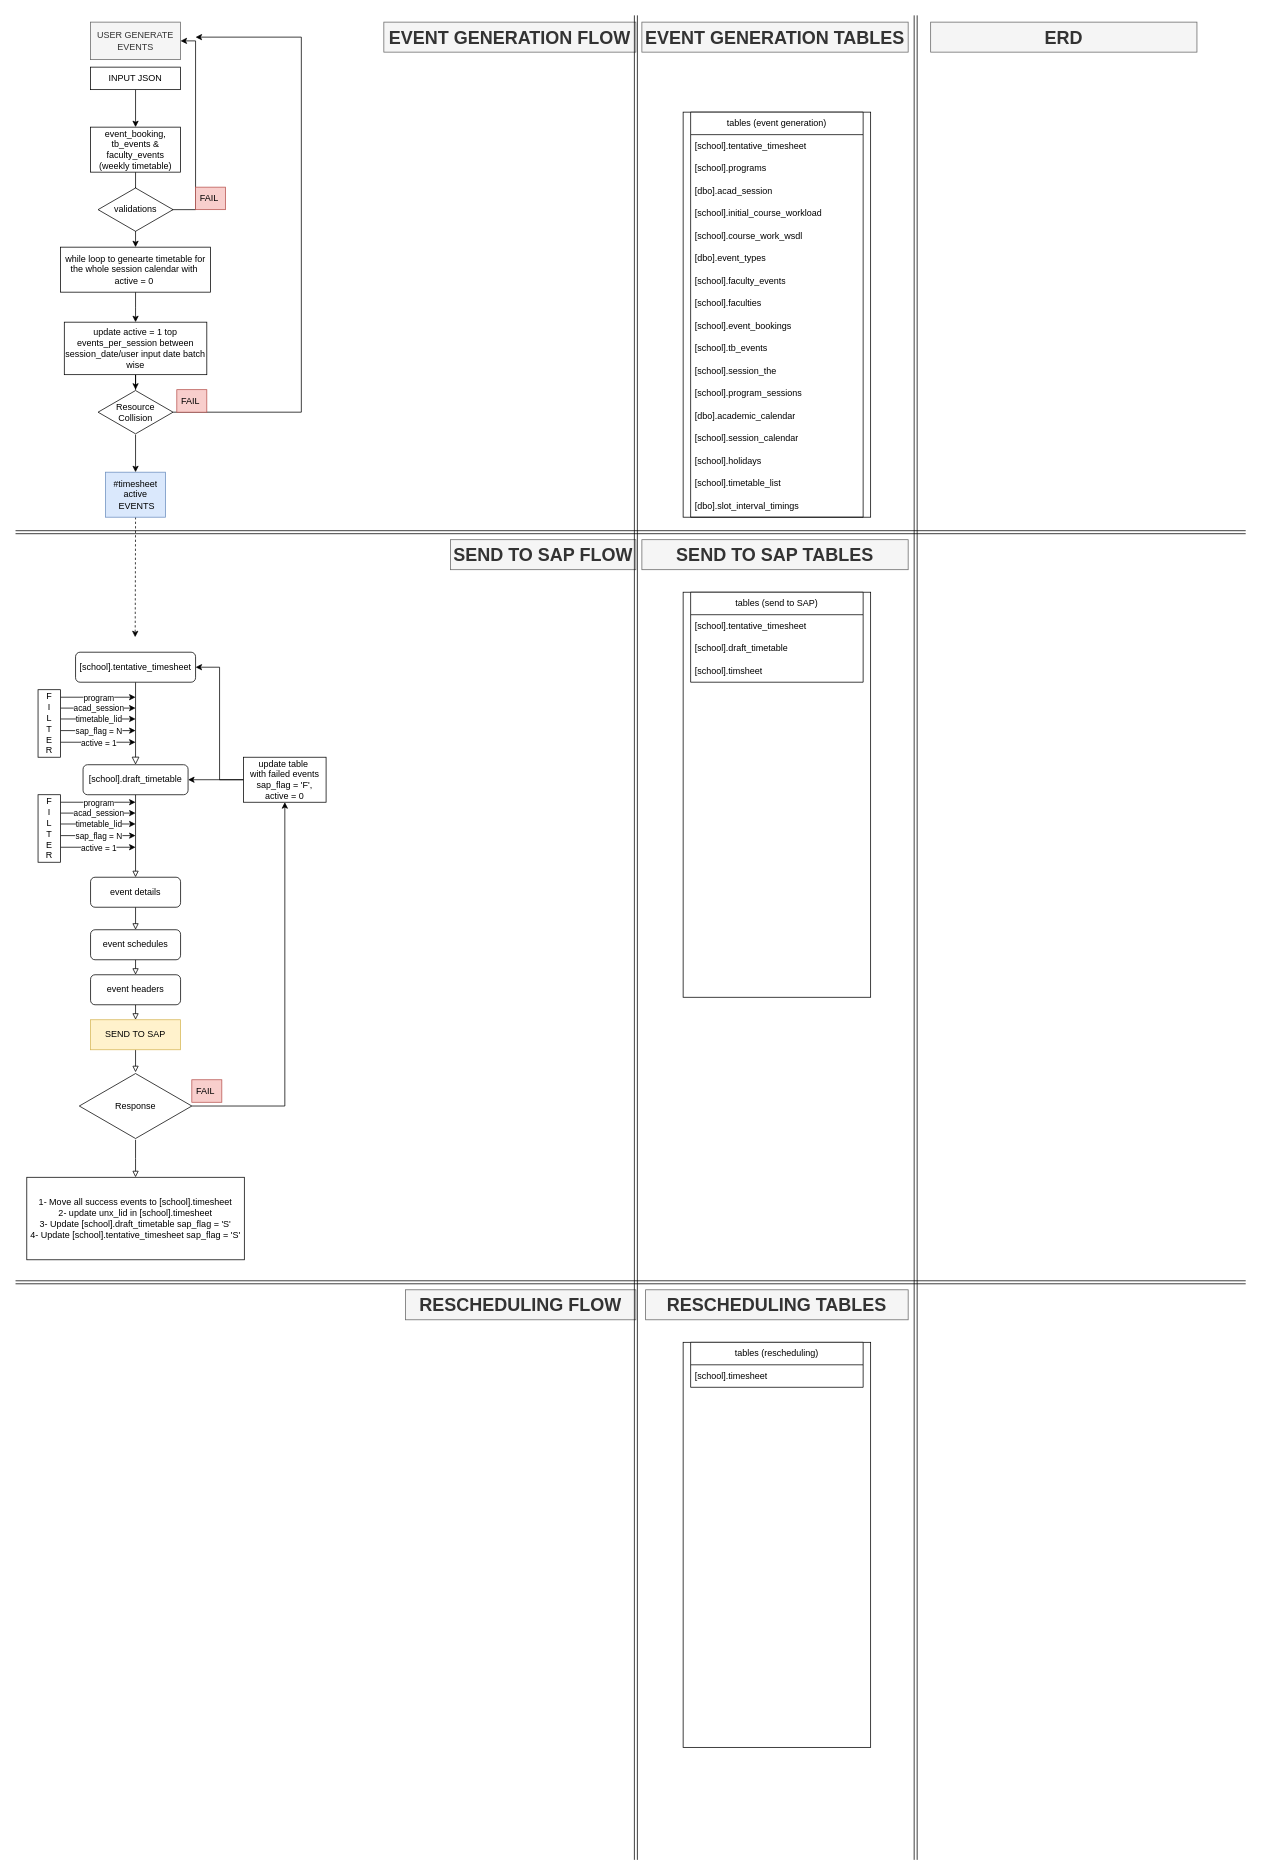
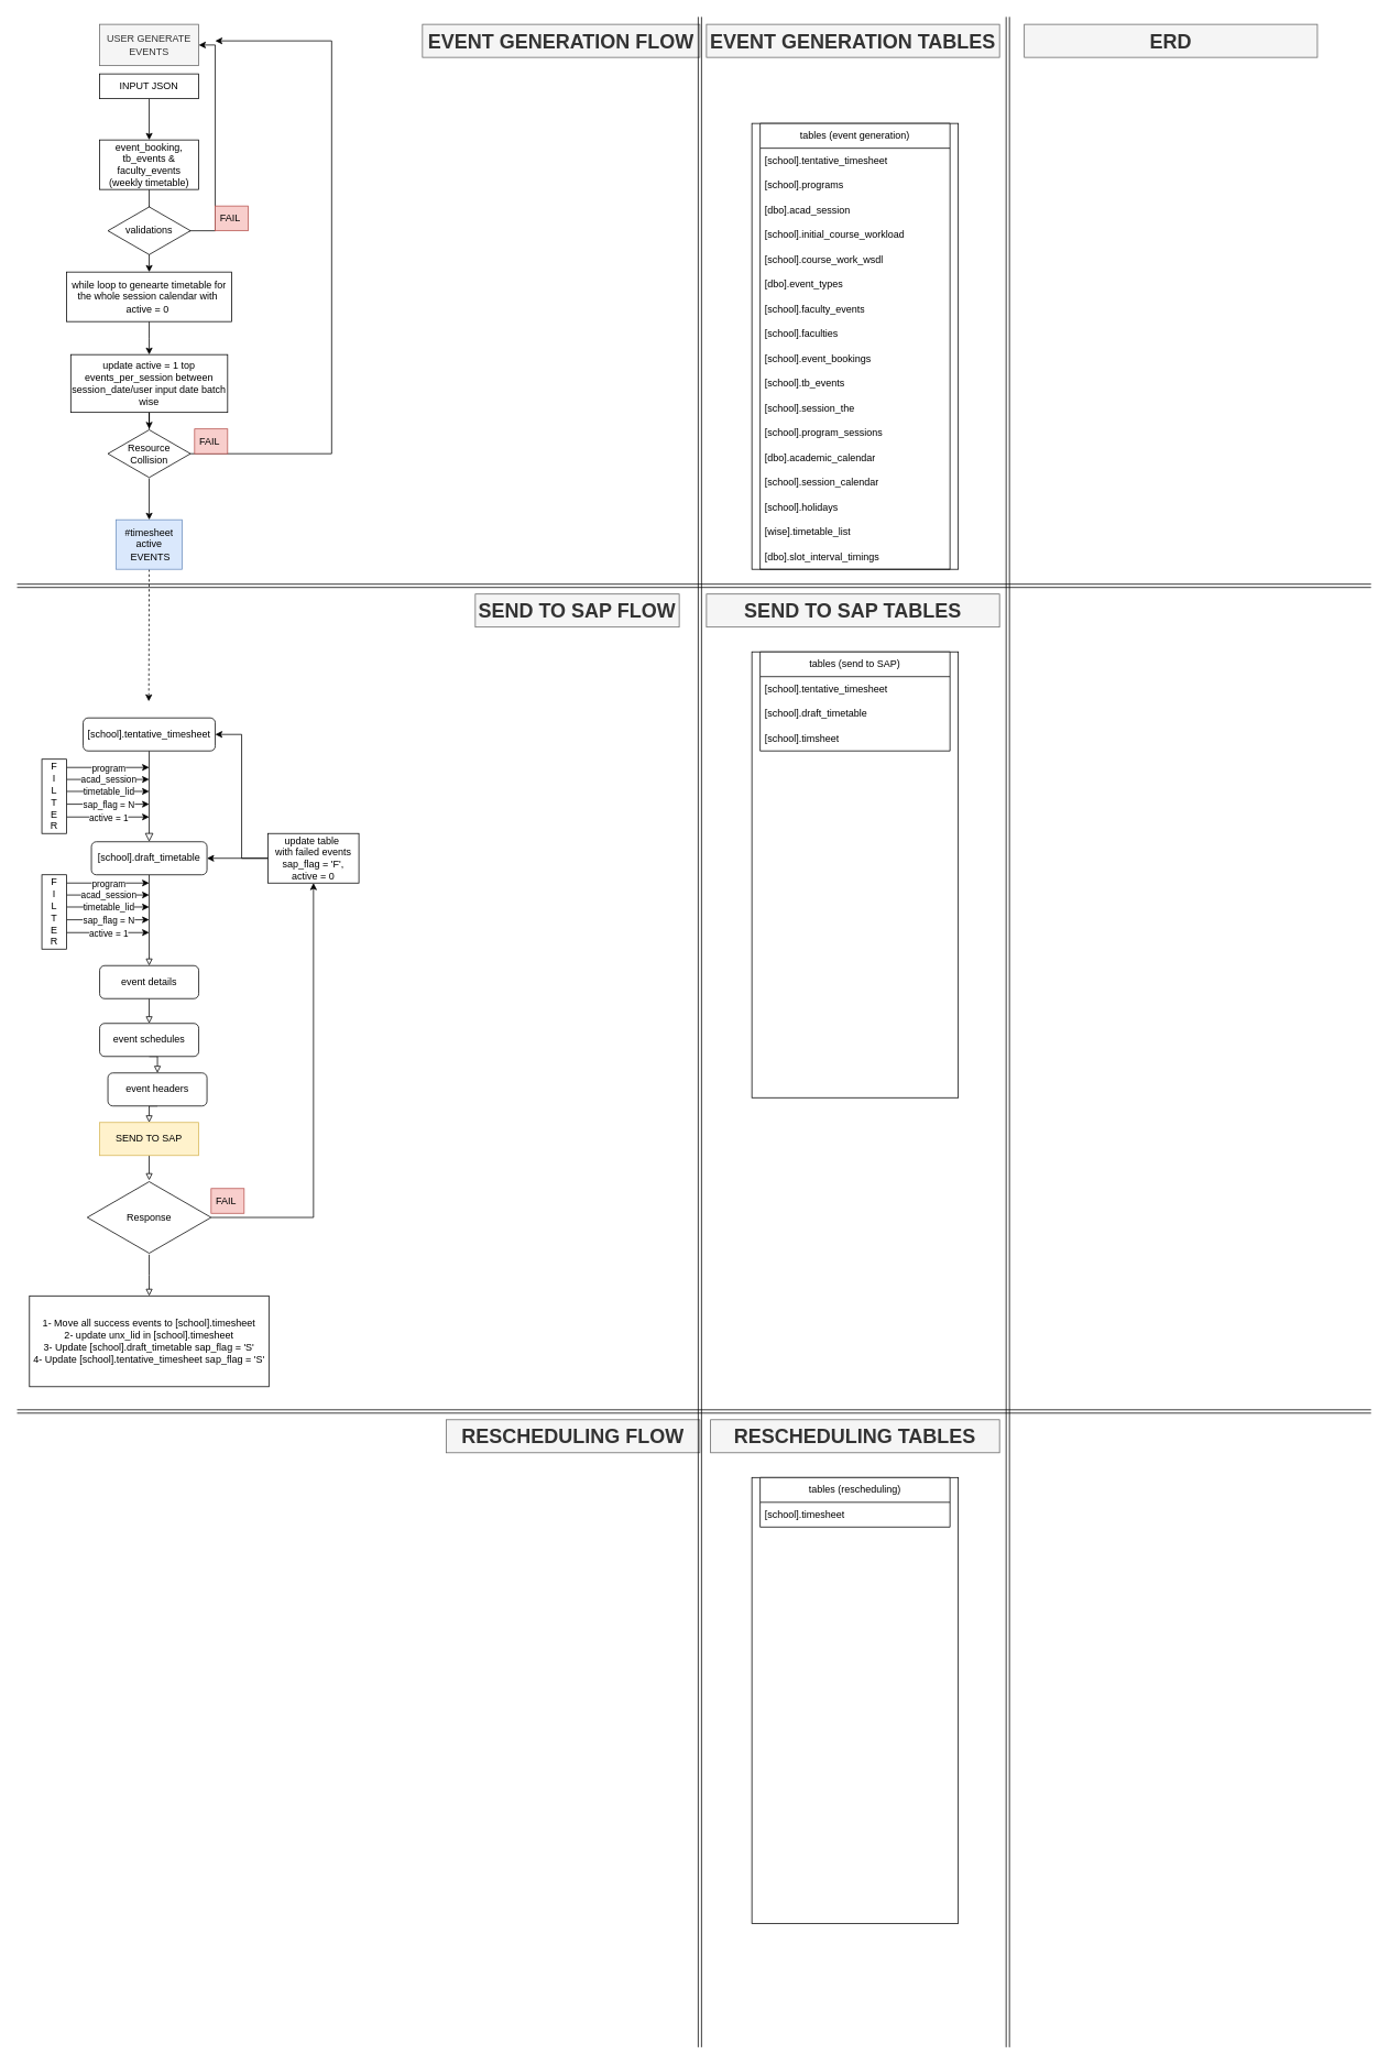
- <mxCell id="67" value="[school].timetable_list" style="text;strokeColor=none;fillColor=none;align=left;verticalAlign=middle;spacingLeft=4;spacingRight=4;overflow=hidden;points=[[0,0.5],[1,0.5]];portConstraint=eastwest;rotatable=0;whiteSpace=wrap;html=1;" vertex="1" parent="51"><mxGeometry y="480" width="230" height="30" as="geometry" /></mxCell>
+ <mxCell id="67" value="[wise].timetable_list" style="text;strokeColor=none;fillColor=none;align=left;verticalAlign=middle;spacingLeft=4;spacingRight=4;overflow=hidden;points=[[0,0.5],[1,0.5]];portConstraint=eastwest;rotatable=0;whiteSpace=wrap;html=1;" vertex="1" parent="51"><mxGeometry y="480" width="230" height="30" as="geometry" /></mxCell>
- <mxCell id="70" value="&lt;h1 style=&quot;margin-top: 0px;&quot;&gt;SEND TO SAP FLOW&lt;/h1&gt;" style="text;html=1;whiteSpace=wrap;overflow=hidden;rounded=0;fillColor=#f5f5f5;fontColor=#333333;strokeColor=#666666;align=center;fontStyle=1" vertex="1" parent="1"><mxGeometry x="600" y="719" width="247" height="40" as="geometry" /></mxCell>
+ <mxCell id="70" value="&lt;h1 style=&quot;margin-top: 0px;&quot;&gt;SEND TO SAP FLOW&lt;/h1&gt;" style="text;html=1;whiteSpace=wrap;overflow=hidden;rounded=0;fillColor=#f5f5f5;fontColor=#333333;strokeColor=#666666;align=center;fontStyle=1" vertex="1" parent="1"><mxGeometry x="575" y="719" width="247" height="40" as="geometry" /></mxCell>
- <mxCell id="36" value="event headers" style="rounded=1;whiteSpace=wrap;html=1;fontSize=12;glass=0;strokeWidth=1;shadow=0;" vertex="1" parent="1"><mxGeometry x="120" y="1299" width="120" height="40" as="geometry" /></mxCell>
+ <mxCell id="36" value="event headers" style="rounded=1;whiteSpace=wrap;html=1;fontSize=12;glass=0;strokeWidth=1;shadow=0;" vertex="1" parent="1"><mxGeometry x="130" y="1299" width="120" height="40" as="geometry" /></mxCell>
